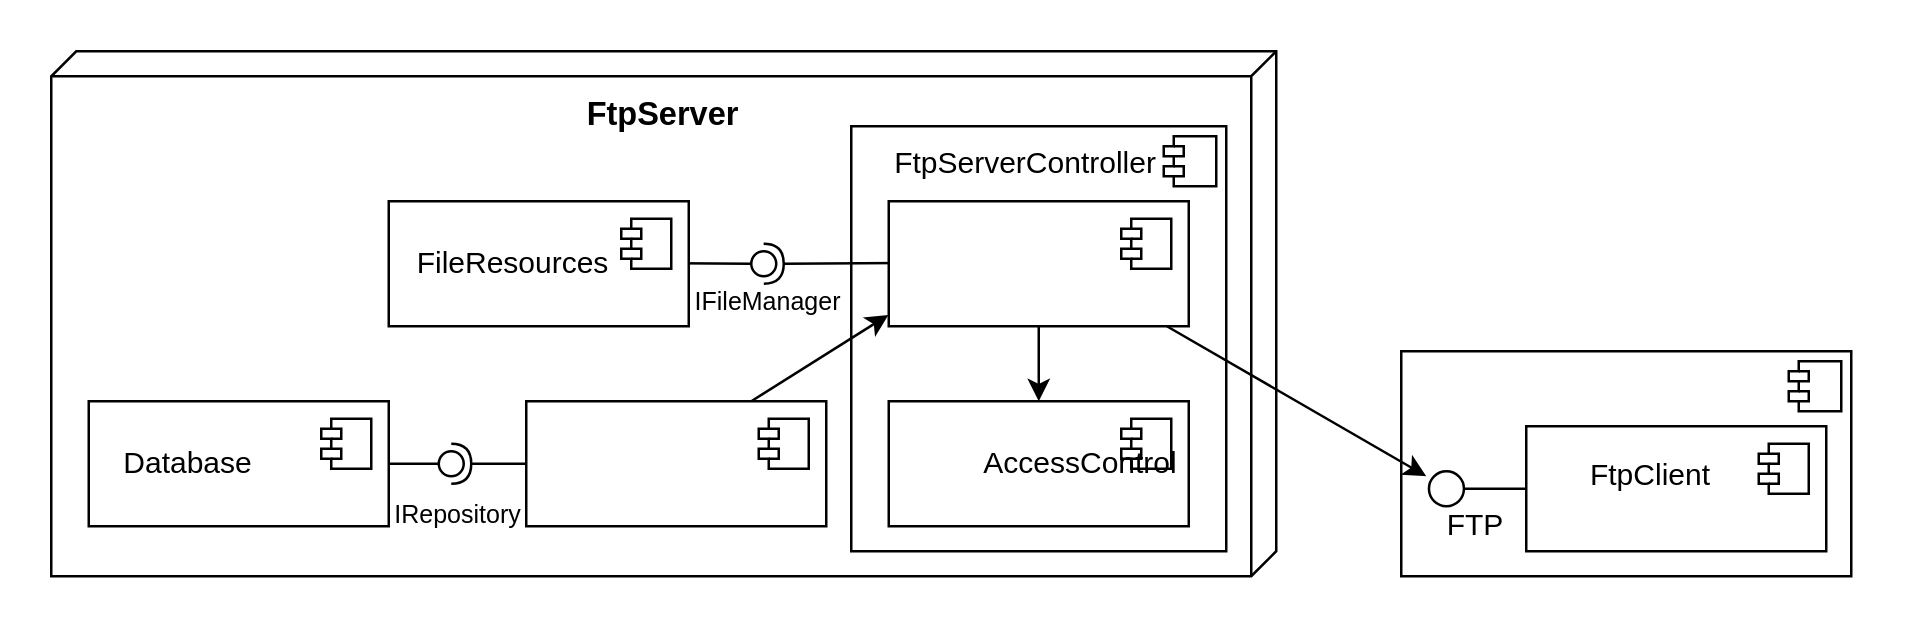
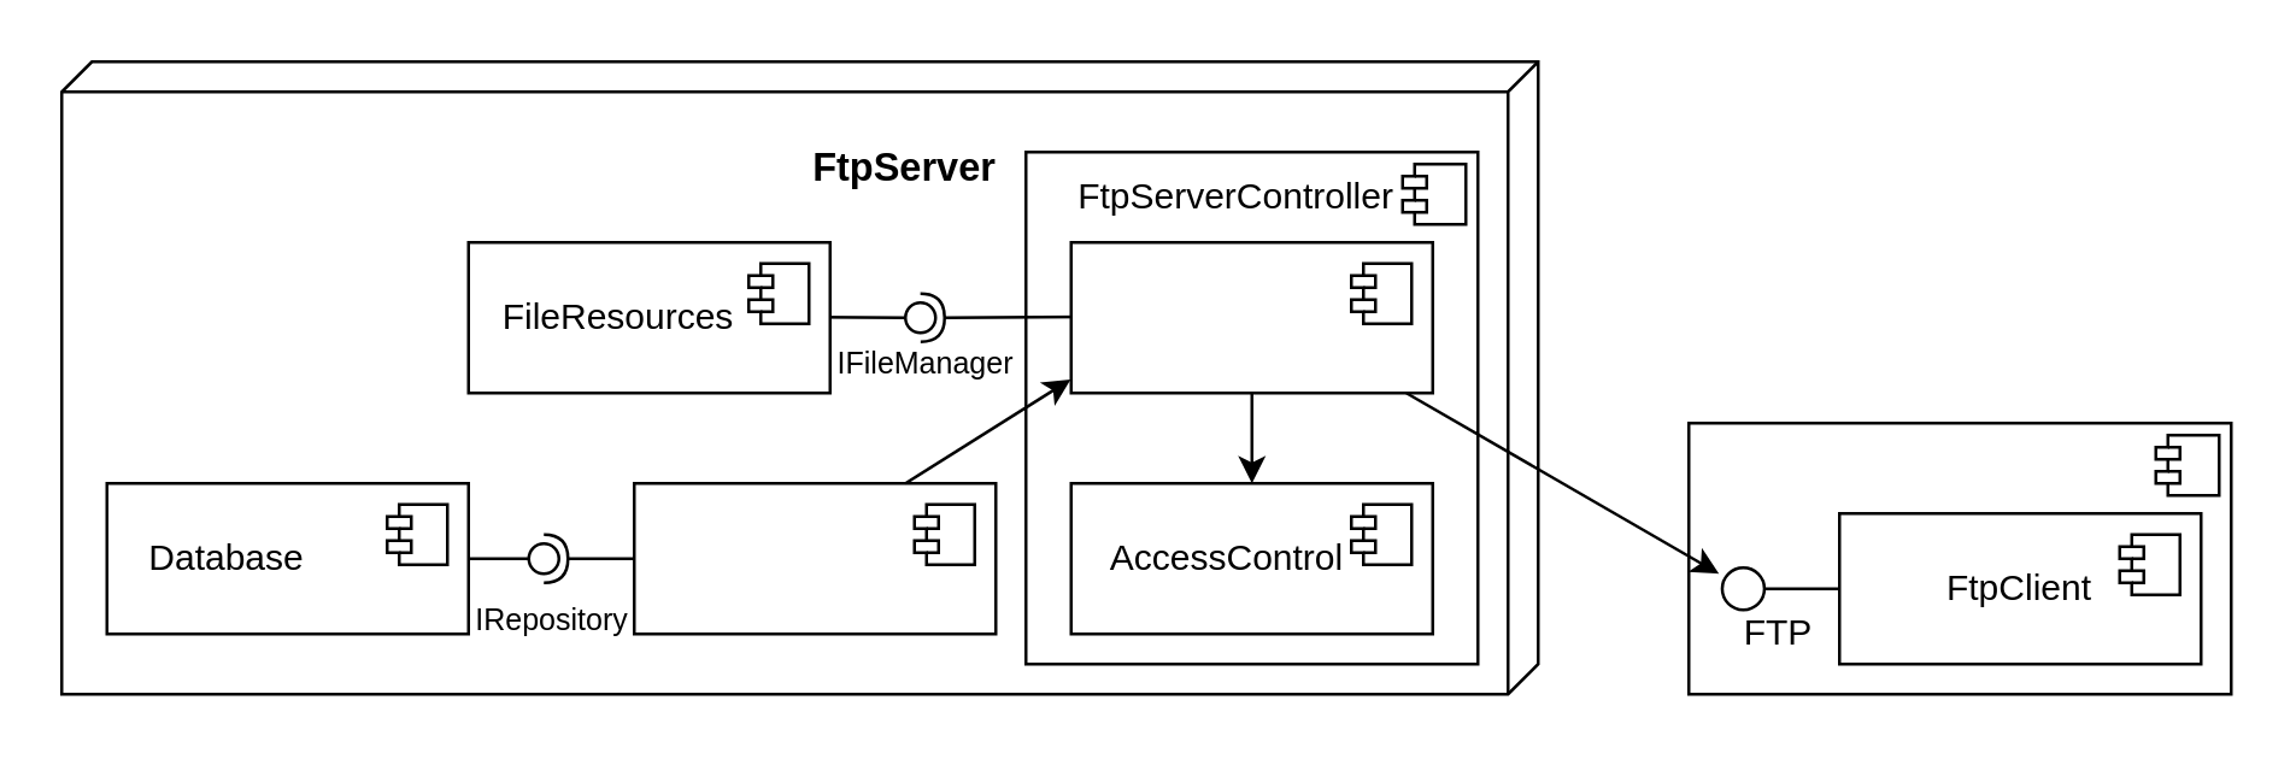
- <mxCell id="5" value="&lt;b&gt;&lt;font style=&quot;font-size: 13px;&quot;&gt;FtpServer&lt;/font&gt;&lt;/b&gt;" style="text;html=1;align=center;verticalAlign=middle;whiteSpace=wrap;rounded=0;" parent="1" vertex="1"><mxGeometry x="235" y="30" width="60" height="30" as="geometry" /></mxCell>
+ <mxCell id="5" value="&lt;b&gt;&lt;font style=&quot;font-size: 13px;&quot;&gt;FtpServer&lt;/font&gt;&lt;/b&gt;" style="text;html=1;align=center;verticalAlign=middle;whiteSpace=wrap;rounded=0;" parent="1" vertex="1"><mxGeometry x="270" y="40" width="60" height="30" as="geometry" /></mxCell>
- <mxCell id="25" value="AccessControl" style="text;html=1;align=center;verticalAlign=middle;whiteSpace=wrap;rounded=0;" parent="1" vertex="1"><mxGeometry x="402" y="170" width="60" height="30" as="geometry" /></mxCell>
+ <mxCell id="25" value="AccessControl" style="text;html=1;align=center;verticalAlign=middle;whiteSpace=wrap;rounded=0;" parent="1" vertex="1"><mxGeometry x="377" y="170" width="60" height="30" as="geometry" /></mxCell>
- <mxCell id="26" value="FtpClient" style="text;html=1;align=center;verticalAlign=middle;whiteSpace=wrap;rounded=0;" parent="1" vertex="1"><mxGeometry x="630" y="175" width="60" height="30" as="geometry" /></mxCell>
+ <mxCell id="26" value="FtpClient" style="text;html=1;align=center;verticalAlign=middle;whiteSpace=wrap;rounded=0;" parent="1" vertex="1"><mxGeometry x="640" y="180" width="60" height="30" as="geometry" /></mxCell>
